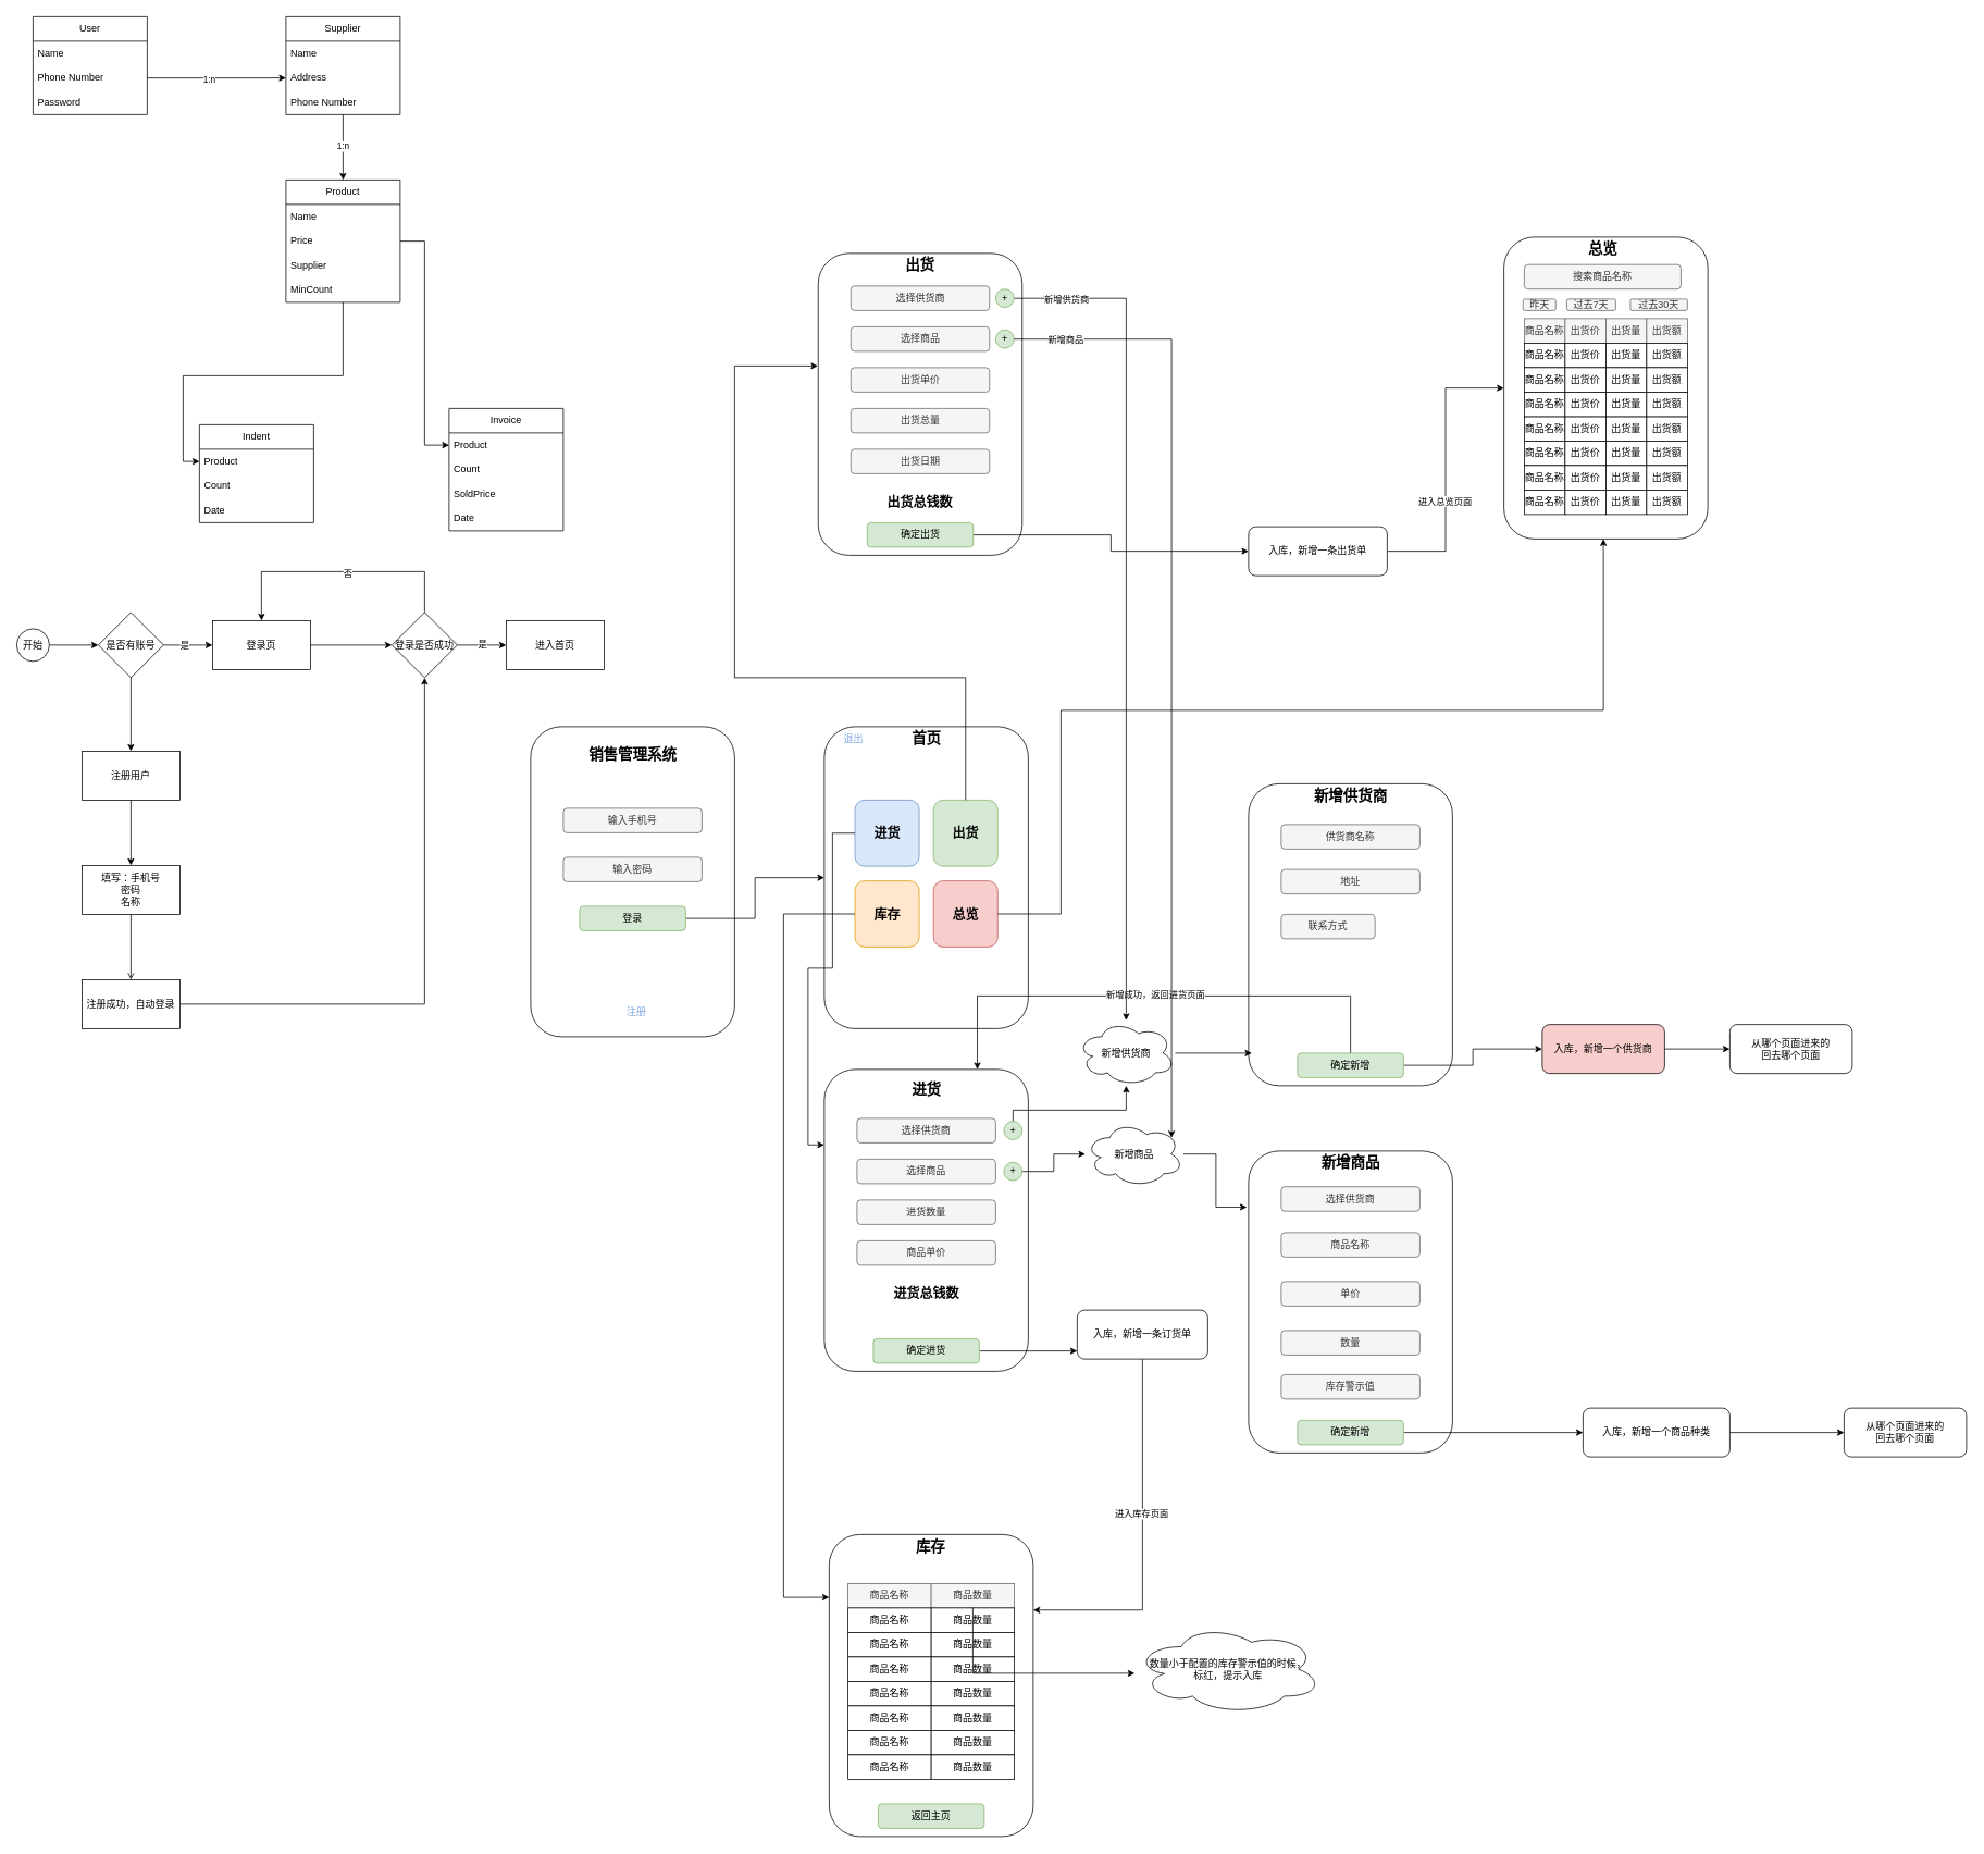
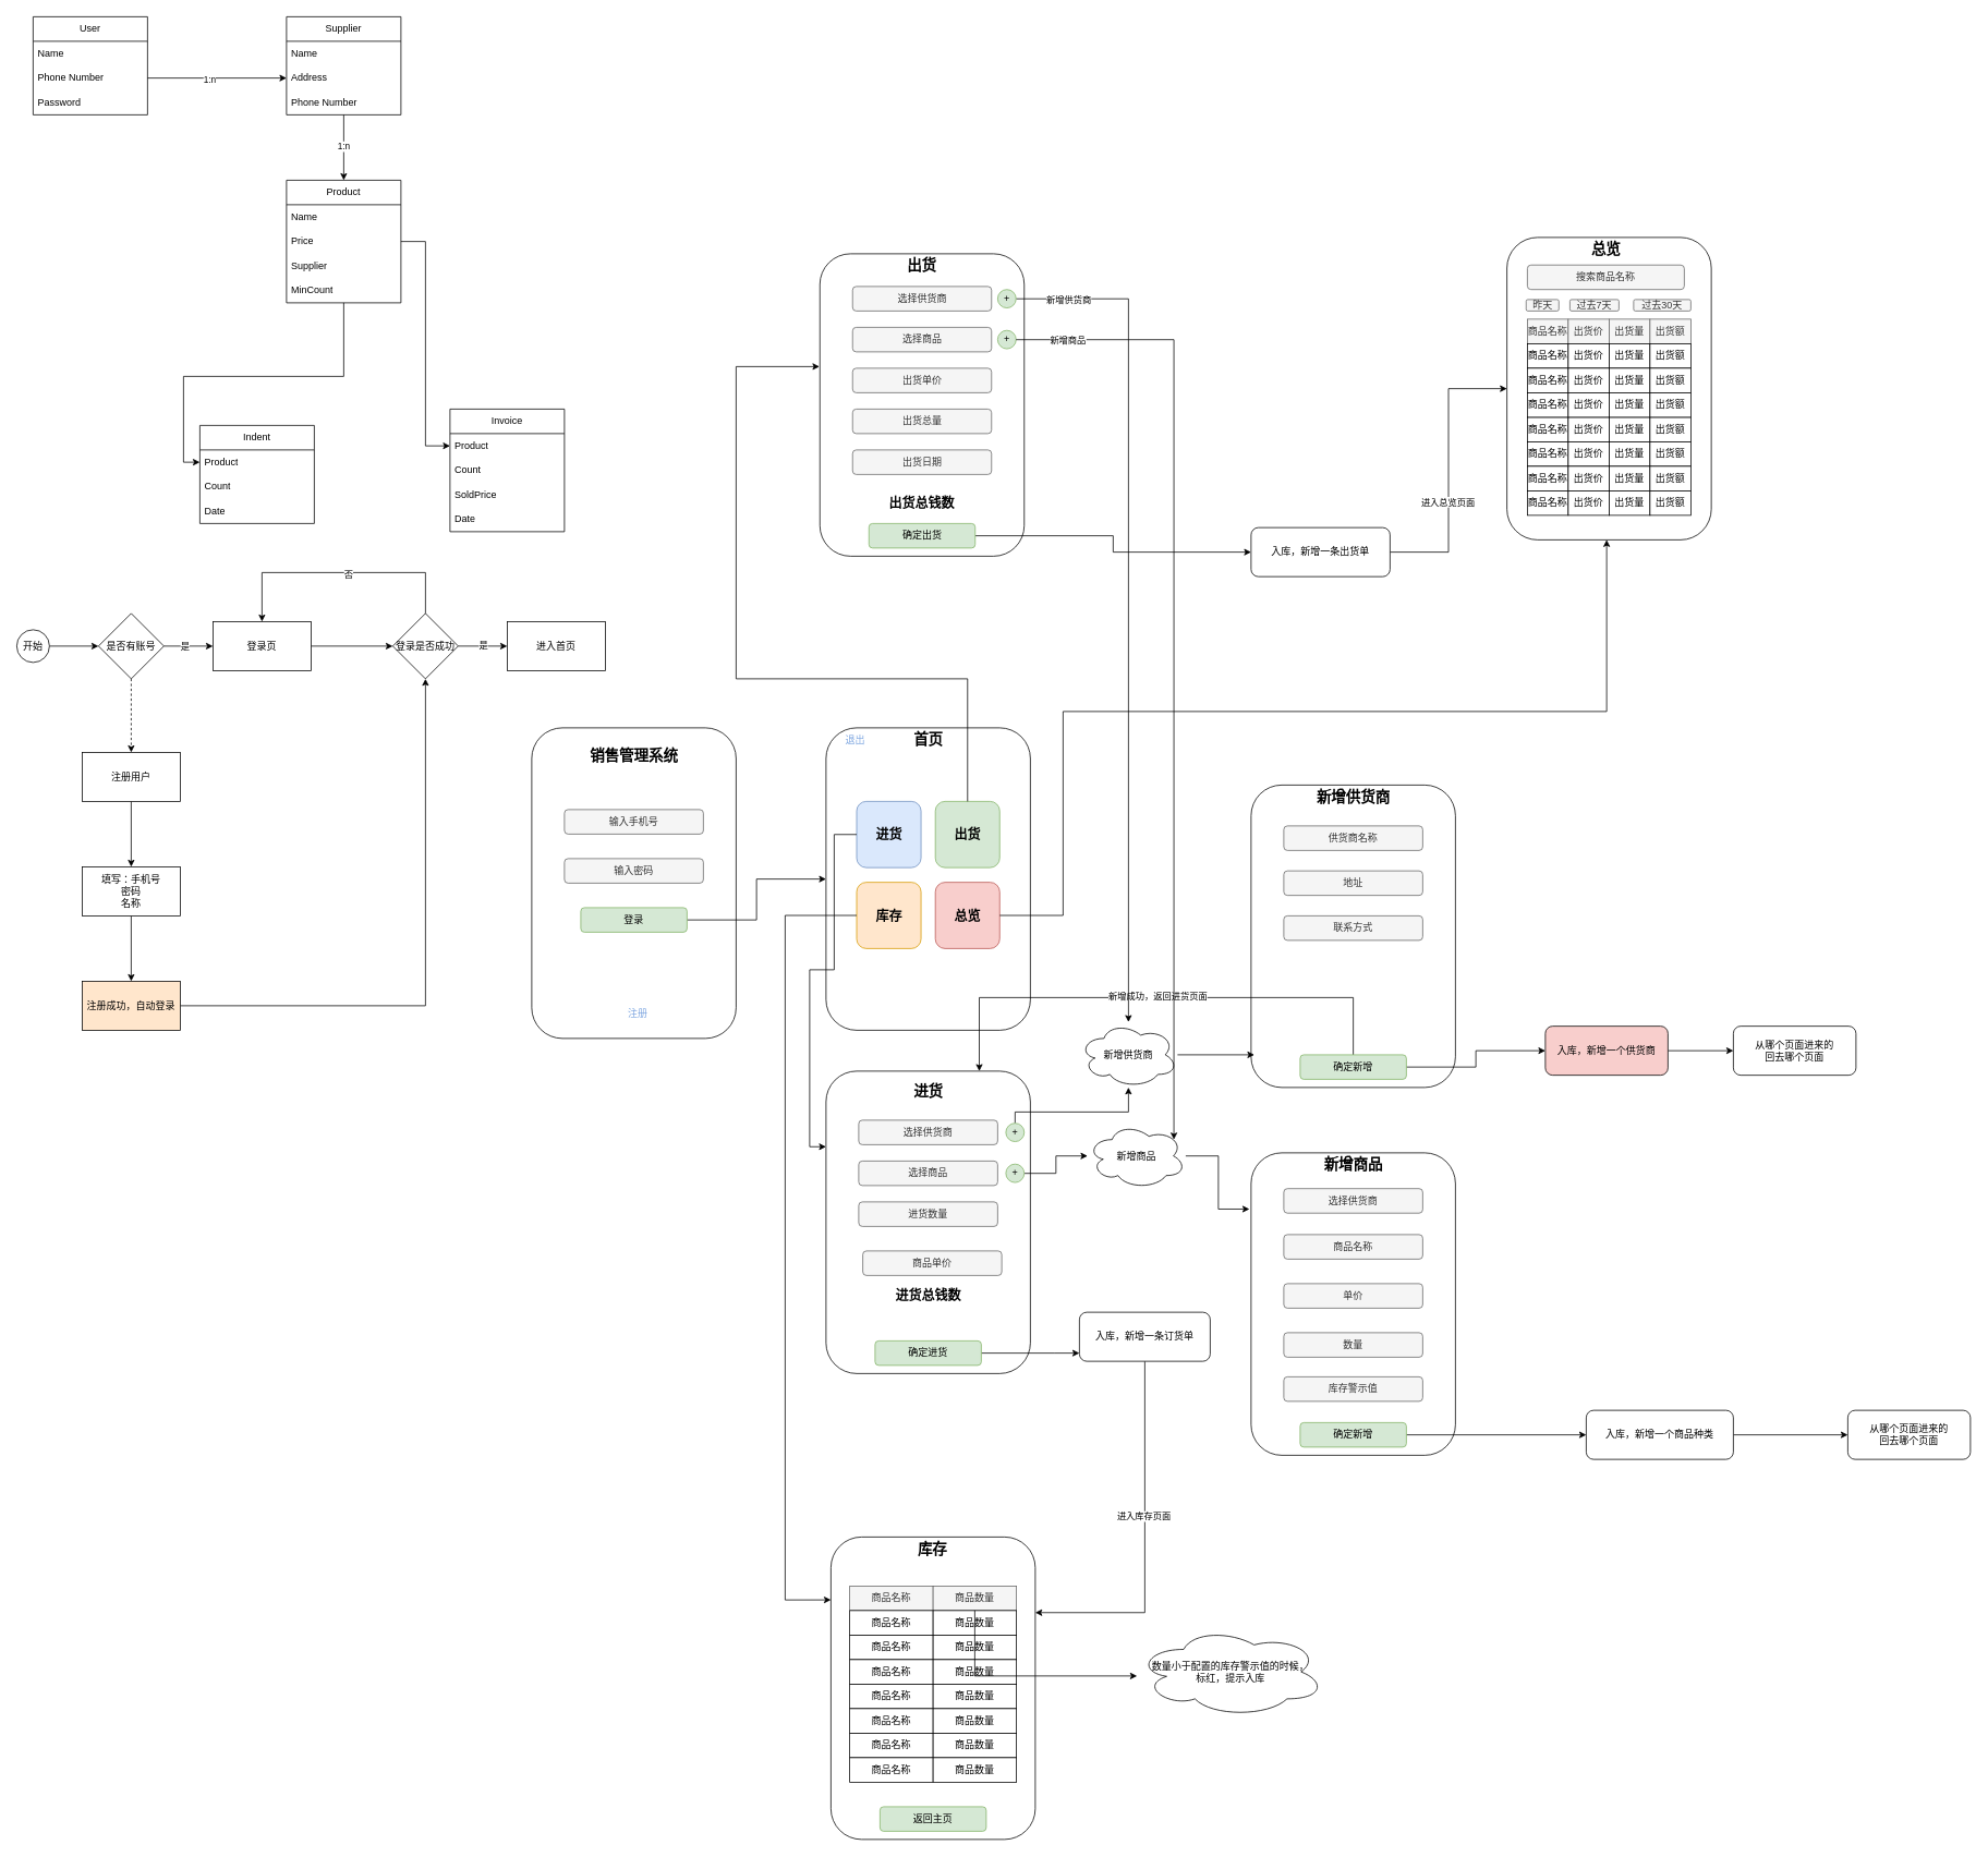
- <mxCell id="34" value="" style="edgeStyle=orthogonalEdgeStyle;rounded=0;orthogonalLoop=1;jettySize=auto;html=1;" edge="1" parent="1" source="35" target="44"><mxGeometry relative="1" as="geometry" /></mxCell>
+ <mxCell id="34" value="" style="edgeStyle=orthogonalEdgeStyle;rounded=0;orthogonalLoop=1;jettySize=auto;html=1;dashed=1;" edge="1" parent="1" source="35" target="44"><mxGeometry relative="1" as="geometry" /></mxCell>
- <mxCell id="85" value="联系方式" style="rounded=1;whiteSpace=wrap;html=1;fillColor=#f5f5f5;fontColor=#333333;strokeColor=#666666;" vertex="1" parent="1"><mxGeometry x="1570" y="1120" width="115" height="30" as="geometry" /></mxCell>
+ <mxCell id="85" value="联系方式" style="rounded=1;whiteSpace=wrap;html=1;fillColor=#f5f5f5;fontColor=#333333;strokeColor=#666666;" vertex="1" parent="1"><mxGeometry x="1570" y="1120" width="170" height="30" as="geometry" /></mxCell>
- <mxCell id="45" value="" style="edgeStyle=orthogonalEdgeStyle;rounded=0;orthogonalLoop=1;jettySize=auto;html=1;endArrow=open;" edge="1" parent="1" source="46" target="48"><mxGeometry relative="1" as="geometry" /></mxCell>
+ <mxCell id="45" value="" style="edgeStyle=orthogonalEdgeStyle;rounded=0;orthogonalLoop=1;jettySize=auto;html=1;" edge="1" parent="1" source="46" target="48"><mxGeometry relative="1" as="geometry" /></mxCell>
- <mxCell id="48" value="注册成功，自动登录" style="whiteSpace=wrap;html=1;" vertex="1" parent="1"><mxGeometry x="100" y="1200" width="120" height="60" as="geometry" /></mxCell>
+ <mxCell id="48" value="注册成功，自动登录" style="whiteSpace=wrap;html=1;fillColor=#ffe6cc;" vertex="1" parent="1"><mxGeometry x="100" y="1200" width="120" height="60" as="geometry" /></mxCell>
- <mxCell id="70" value="商品单价" style="rounded=1;whiteSpace=wrap;html=1;fillColor=#f5f5f5;fontColor=#333333;strokeColor=#666666;" vertex="1" parent="1"><mxGeometry x="1050" y="1520" width="170" height="30" as="geometry" /></mxCell>
+ <mxCell id="70" value="商品单价" style="rounded=1;whiteSpace=wrap;html=1;fillColor=#f5f5f5;fontColor=#333333;strokeColor=#666666;" vertex="1" parent="1"><mxGeometry x="1055" y="1530" width="170" height="30" as="geometry" /></mxCell>
